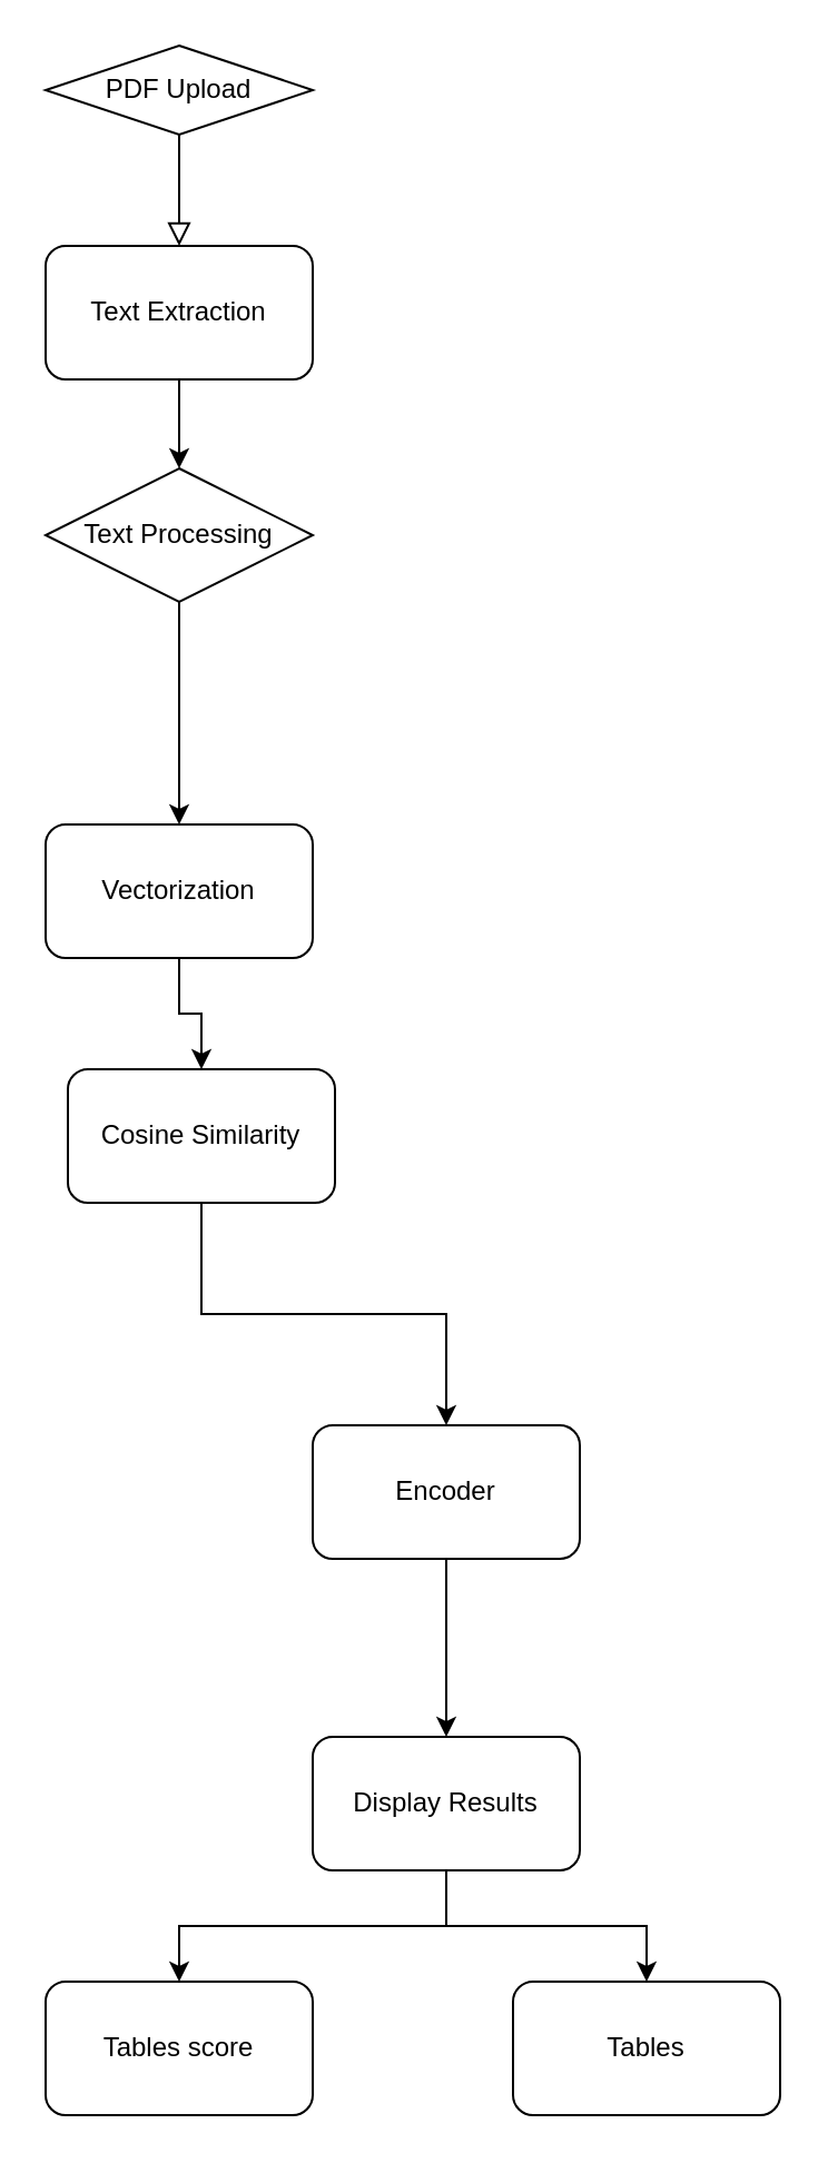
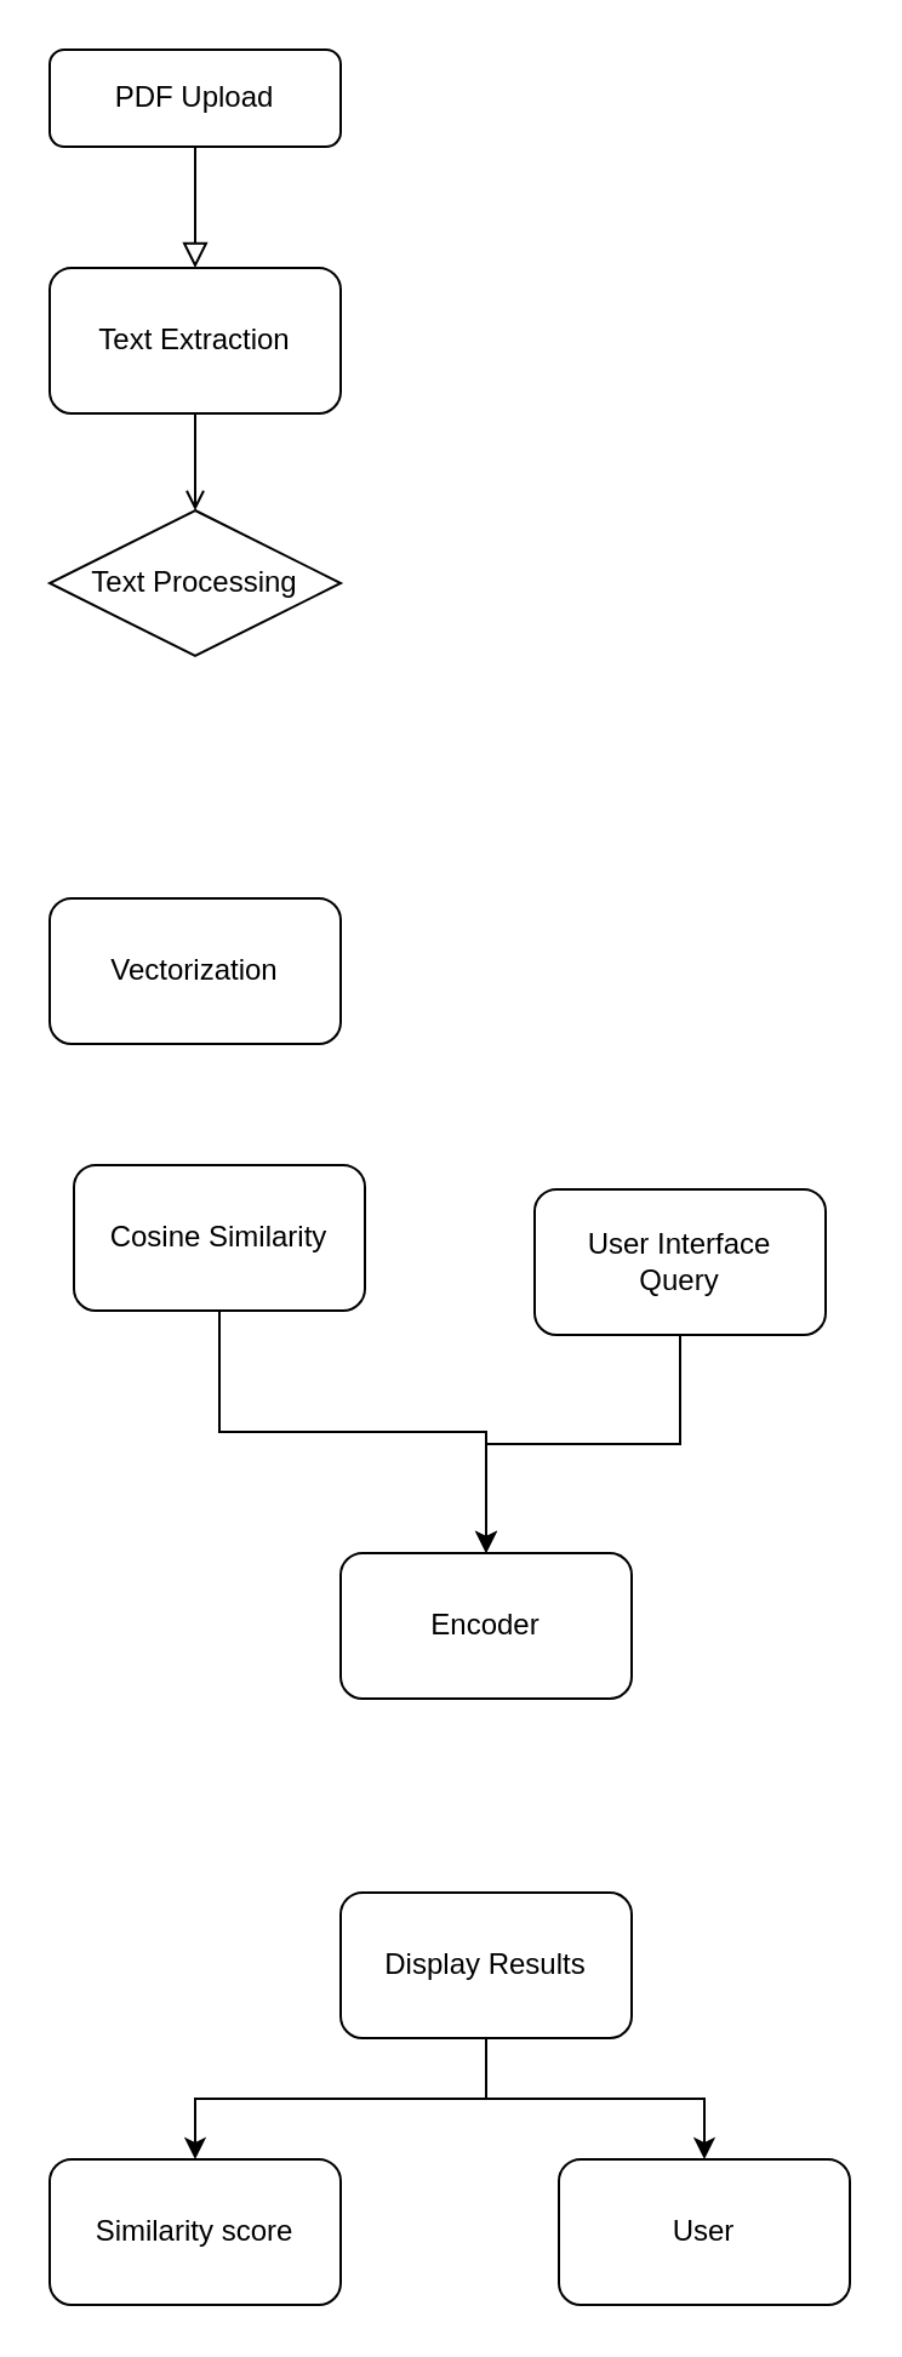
- <mxCell id="3" value="PDF Upload " style="rhombus;whiteSpace=wrap;html=1;fontSize=12;glass=0;strokeWidth=1;shadow=0;" parent="1" vertex="1"><mxGeometry x="20" y="20" width="120" height="40" as="geometry" /></mxCell>
+ <mxCell id="3" value="PDF Upload " style="rounded=1;whiteSpace=wrap;html=1;fontSize=12;glass=0;strokeWidth=1;shadow=0;" parent="1" vertex="1"><mxGeometry x="20" y="20" width="120" height="40" as="geometry" /></mxCell>
- <mxCell id="4" style="edgeStyle=orthogonalEdgeStyle;rounded=0;orthogonalLoop=1;jettySize=auto;html=1;exitX=0.5;exitY=1;exitDx=0;exitDy=0;" edge="1" parent="1" source="5" target="7"><mxGeometry relative="1" as="geometry"><mxPoint x="80" y="240" as="targetPoint" /></mxGeometry></mxCell>
+ <mxCell id="4" style="edgeStyle=orthogonalEdgeStyle;rounded=0;orthogonalLoop=1;jettySize=auto;html=1;exitX=0.5;exitY=1;exitDx=0;exitDy=0;endArrow=open;" edge="1" parent="1" source="5" target="7"><mxGeometry relative="1" as="geometry"><mxPoint x="80" y="240" as="targetPoint" /></mxGeometry></mxCell>
- <mxCell id="6" value="" style="edgeStyle=orthogonalEdgeStyle;rounded=0;orthogonalLoop=1;jettySize=auto;html=1;" edge="1" parent="1" source="7" target="9"><mxGeometry relative="1" as="geometry" /></mxCell>
- <mxCell id="8" value="" style="edgeStyle=orthogonalEdgeStyle;rounded=0;orthogonalLoop=1;jettySize=auto;html=1;" edge="1" parent="1" source="9" target="11"><mxGeometry relative="1" as="geometry" /></mxCell>
+ <mxCell id="13" value="User Interface&lt;br&gt;Query" style="rounded=1;whiteSpace=wrap;html=1;" vertex="1" parent="1"><mxGeometry x="220" y="490" width="120" height="60" as="geometry" /></mxCell>
+ <mxCell id="12" style="edgeStyle=orthogonalEdgeStyle;rounded=0;orthogonalLoop=1;jettySize=auto;html=1;entryX=0.5;entryY=0;entryDx=0;entryDy=0;" edge="1" parent="1" source="13" target="15"><mxGeometry relative="1" as="geometry" /></mxCell>
- <mxCell id="14" value="" style="edgeStyle=orthogonalEdgeStyle;rounded=0;orthogonalLoop=1;jettySize=auto;html=1;" edge="1" parent="1" source="15" target="18"><mxGeometry relative="1" as="geometry" /></mxCell>
- <mxCell id="19" value="Tables score" style="whiteSpace=wrap;html=1;rounded=1;" vertex="1" parent="1"><mxGeometry x="20" y="890" width="120" height="60" as="geometry" /></mxCell>
+ <mxCell id="19" value="Similarity score" style="whiteSpace=wrap;html=1;rounded=1;" vertex="1" parent="1"><mxGeometry x="20" y="890" width="120" height="60" as="geometry" /></mxCell>
- <mxCell id="20" value="Tables" style="rounded=1;whiteSpace=wrap;html=1;" vertex="1" parent="1"><mxGeometry x="230" y="890" width="120" height="60" as="geometry" /></mxCell>
+ <mxCell id="20" value="User" style="rounded=1;whiteSpace=wrap;html=1;" vertex="1" parent="1"><mxGeometry x="230" y="890" width="120" height="60" as="geometry" /></mxCell>
